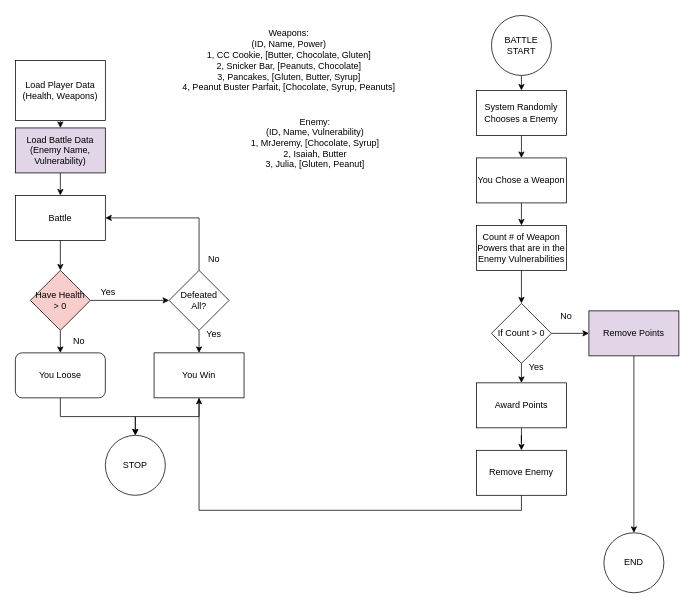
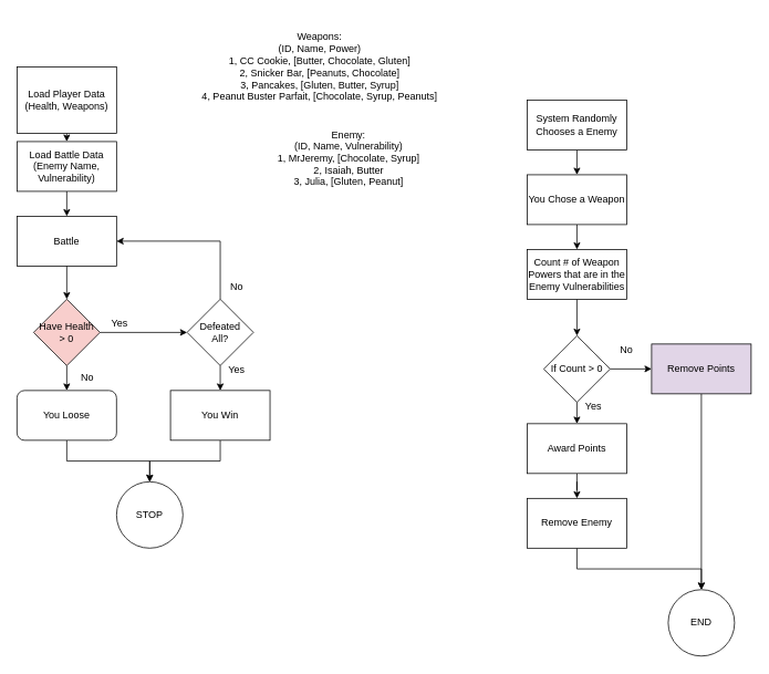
- <mxCell id="44" value="BATTLE&lt;div&gt;START&lt;/div&gt;" style="ellipse;whiteSpace=wrap;html=1;aspect=fixed;" vertex="1" parent="1"><mxGeometry x="655" y="20" width="80" height="80" as="geometry" /></mxCell>
- <mxCell id="43" style="edgeStyle=orthogonalEdgeStyle;rounded=0;orthogonalLoop=1;jettySize=auto;html=1;exitX=0.5;exitY=1;exitDx=0;exitDy=0;entryX=0.5;entryY=0;entryDx=0;entryDy=0;" edge="1" parent="1" source="44" target="26"><mxGeometry relative="1" as="geometry" /></mxCell>
- <mxCell id="5" value="Load Battle Data&lt;div&gt;(Enemy Name, Vulnerability)&lt;/div&gt;" style="rounded=0;whiteSpace=wrap;html=1;fillColor=#e1d5e7;" vertex="1" parent="1"><mxGeometry x="20" y="170" width="120" height="60" as="geometry" /></mxCell>
+ <mxCell id="5" value="Load Battle Data&lt;div&gt;(Enemy Name, Vulnerability)&lt;/div&gt;" style="rounded=0;whiteSpace=wrap;html=1;" vertex="1" parent="1"><mxGeometry x="20" y="170" width="120" height="60" as="geometry" /></mxCell>
- <mxCell id="38" style="edgeStyle=orthogonalEdgeStyle;rounded=0;orthogonalLoop=1;jettySize=auto;html=1;exitX=0.5;exitY=1;exitDx=0;exitDy=0;" edge="1" parent="1" source="39" target="17"><mxGeometry relative="1" as="geometry" /></mxCell>
+ <mxCell id="38" style="edgeStyle=orthogonalEdgeStyle;rounded=0;orthogonalLoop=1;jettySize=auto;html=1;exitX=0.5;exitY=1;exitDx=0;exitDy=0;" edge="1" parent="1" source="39" target="42"><mxGeometry relative="1" as="geometry" /></mxCell>
